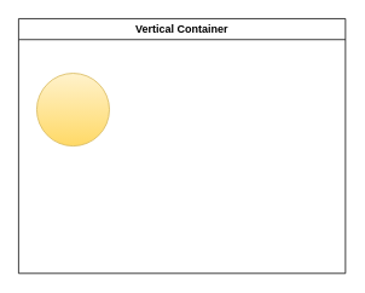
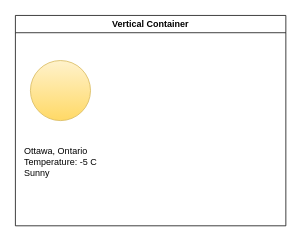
+ <mxCell id="4" value="Ottawa, Ontario&lt;br&gt;Temperature: -5 C&lt;br&gt;Sunny" style="text;html=1;strokeColor=none;fillColor=none;align=left;verticalAlign=middle;whiteSpace=wrap;rounded=0;" vertex="1" parent="2"><mxGeometry x="10" y="150" width="170" height="90" as="geometry" /></mxCell>
